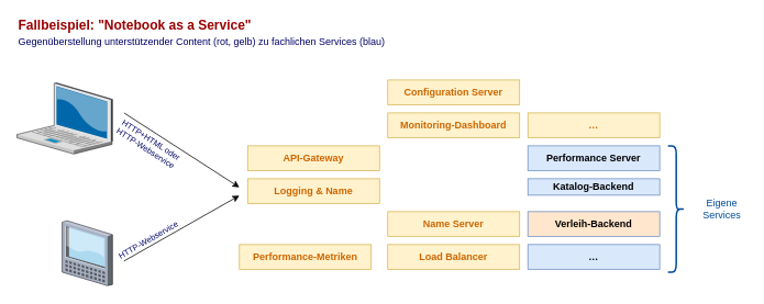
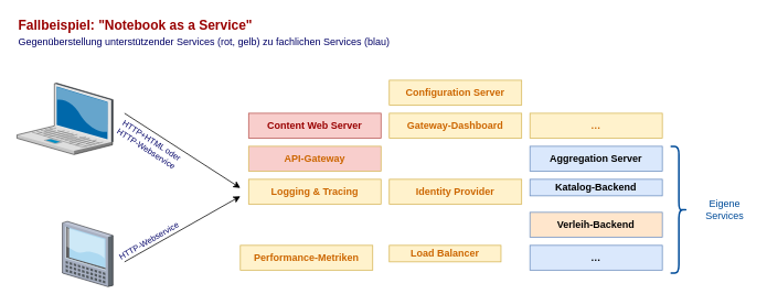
- <mxCell id="4" value="Gegenüberstellung unterstützender Content (rot, gelb) zu fachlichen Services (blau)" style="text;html=1;align=left;verticalAlign=middle;resizable=0;points=[];autosize=1;fontSize=12;fontColor=#000066;" parent="1" vertex="1"><mxGeometry x="20" y="40" width="460" height="20" as="geometry" /></mxCell>
+ <mxCell id="4" value="Gegenüberstellung unterstützender Services (rot, gelb) zu fachlichen Services (blau)" style="text;html=1;align=left;verticalAlign=middle;resizable=0;points=[];autosize=1;fontSize=12;fontColor=#000066;" parent="1" vertex="1"><mxGeometry x="20" y="40" width="460" height="20" as="geometry" /></mxCell>
+ <mxCell id="10" value="&lt;div align=&quot;center&quot;&gt;&lt;font style=&quot;font-size: 12px&quot;&gt;&lt;b&gt;Content Web Server&lt;/b&gt;&lt;/font&gt;&lt;br&gt;&lt;/div&gt;" style="rounded=0;whiteSpace=wrap;html=1;shadow=0;labelBackgroundColor=none;strokeColor=#b85450;strokeWidth=1;fillColor=#f8cecc;fontSize=10;align=center;fontColor=#990000;" parent="1" vertex="1"><mxGeometry x="300" y="136.5" width="160" height="30" as="geometry" /></mxCell>
- <mxCell id="13" value="Monitoring-Dashboard" style="rounded=0;whiteSpace=wrap;html=1;shadow=0;labelBackgroundColor=none;strokeColor=#d6b656;strokeWidth=1;fillColor=#fff2cc;fontSize=12;align=center;fontStyle=1;fontColor=#CC6600;" parent="1" vertex="1"><mxGeometry x="470" y="136.5" width="160" height="30" as="geometry" /></mxCell>
+ <mxCell id="13" value="Gateway-Dashboard" style="rounded=0;whiteSpace=wrap;html=1;shadow=0;labelBackgroundColor=none;strokeColor=#d6b656;strokeWidth=1;fillColor=#fff2cc;fontSize=12;align=center;fontStyle=1;fontColor=#CC6600;" parent="1" vertex="1"><mxGeometry x="470" y="136.5" width="160" height="30" as="geometry" /></mxCell>
- <mxCell id="11" value="API-Gateway" style="rounded=0;whiteSpace=wrap;html=1;shadow=0;labelBackgroundColor=none;strokeColor=#d6b656;strokeWidth=1;fillColor=#fff2cc;fontSize=12;align=center;fontStyle=1;fontColor=#CC6600;" parent="1" vertex="1"><mxGeometry x="300" y="176.5" width="160" height="30" as="geometry" /></mxCell>
+ <mxCell id="11" value="API-Gateway" style="rounded=0;whiteSpace=wrap;html=1;shadow=0;labelBackgroundColor=none;strokeColor=#d6b656;strokeWidth=1;fillColor=#f8cecc;fontSize=12;align=center;fontStyle=1;fontColor=#CC6600;" parent="1" vertex="1"><mxGeometry x="300" y="176.5" width="160" height="30" as="geometry" /></mxCell>
- <mxCell id="20" value="Performance Server" style="rounded=0;whiteSpace=wrap;html=1;shadow=0;labelBackgroundColor=none;strokeColor=#6c8ebf;strokeWidth=1;fillColor=#dae8fc;fontSize=12;align=center;fontStyle=1;" parent="1" vertex="1"><mxGeometry x="640" y="176.5" width="160" height="30" as="geometry" /></mxCell>
+ <mxCell id="20" value="Aggregation Server" style="rounded=0;whiteSpace=wrap;html=1;shadow=0;labelBackgroundColor=none;strokeColor=#6c8ebf;strokeWidth=1;fillColor=#dae8fc;fontSize=12;align=center;fontStyle=1;" parent="1" vertex="1"><mxGeometry x="640" y="176.5" width="160" height="30" as="geometry" /></mxCell>
- <mxCell id="12" value="Logging &amp;amp; Name" style="rounded=0;whiteSpace=wrap;html=1;shadow=0;labelBackgroundColor=none;strokeColor=#d6b656;strokeWidth=1;fillColor=#fff2cc;fontSize=12;align=center;fontStyle=1;fontColor=#CC6600;" parent="1" vertex="1"><mxGeometry x="300" y="216.5" width="160" height="30" as="geometry" /></mxCell>
+ <mxCell id="12" value="Logging &amp;amp; Tracing" style="rounded=0;whiteSpace=wrap;html=1;shadow=0;labelBackgroundColor=none;strokeColor=#d6b656;strokeWidth=1;fillColor=#fff2cc;fontSize=12;align=center;fontStyle=1;fontColor=#CC6600;" parent="1" vertex="1"><mxGeometry x="300" y="216.5" width="160" height="30" as="geometry" /></mxCell>
+ <mxCell id="16" value="Identity Provider" style="rounded=0;whiteSpace=wrap;html=1;shadow=0;labelBackgroundColor=none;strokeColor=#d6b656;strokeWidth=1;fillColor=#fff2cc;fontSize=12;align=center;fontStyle=1;fontColor=#CC6600;" parent="1" vertex="1"><mxGeometry x="470" y="216.5" width="160" height="30" as="geometry" /></mxCell>
- <mxCell id="17" value="Name Server" style="rounded=0;whiteSpace=wrap;html=1;shadow=0;labelBackgroundColor=none;strokeColor=#d6b656;strokeWidth=1;fillColor=#fff2cc;fontSize=12;align=center;fontStyle=1;fontColor=#CC6600;" parent="1" vertex="1"><mxGeometry x="470" y="256.5" width="160" height="30" as="geometry" /></mxCell>
- <mxCell id="18" value="Load Balancer" style="rounded=0;whiteSpace=wrap;html=1;shadow=0;labelBackgroundColor=none;strokeColor=#d6b656;strokeWidth=1;fillColor=#fff2cc;fontSize=12;align=center;fontStyle=1;fontColor=#CC6600;" parent="1" vertex="1"><mxGeometry x="470" y="296.5" width="160" height="30" as="geometry" /></mxCell>
+ <mxCell id="18" value="Load Balancer" style="rounded=0;whiteSpace=wrap;html=1;shadow=0;labelBackgroundColor=none;strokeColor=#d6b656;strokeWidth=1;fillColor=#fff2cc;fontSize=12;align=center;fontStyle=1;fontColor=#CC6600;" parent="1" vertex="1"><mxGeometry x="470" y="296.5" width="135" height="20" as="geometry" /></mxCell>
